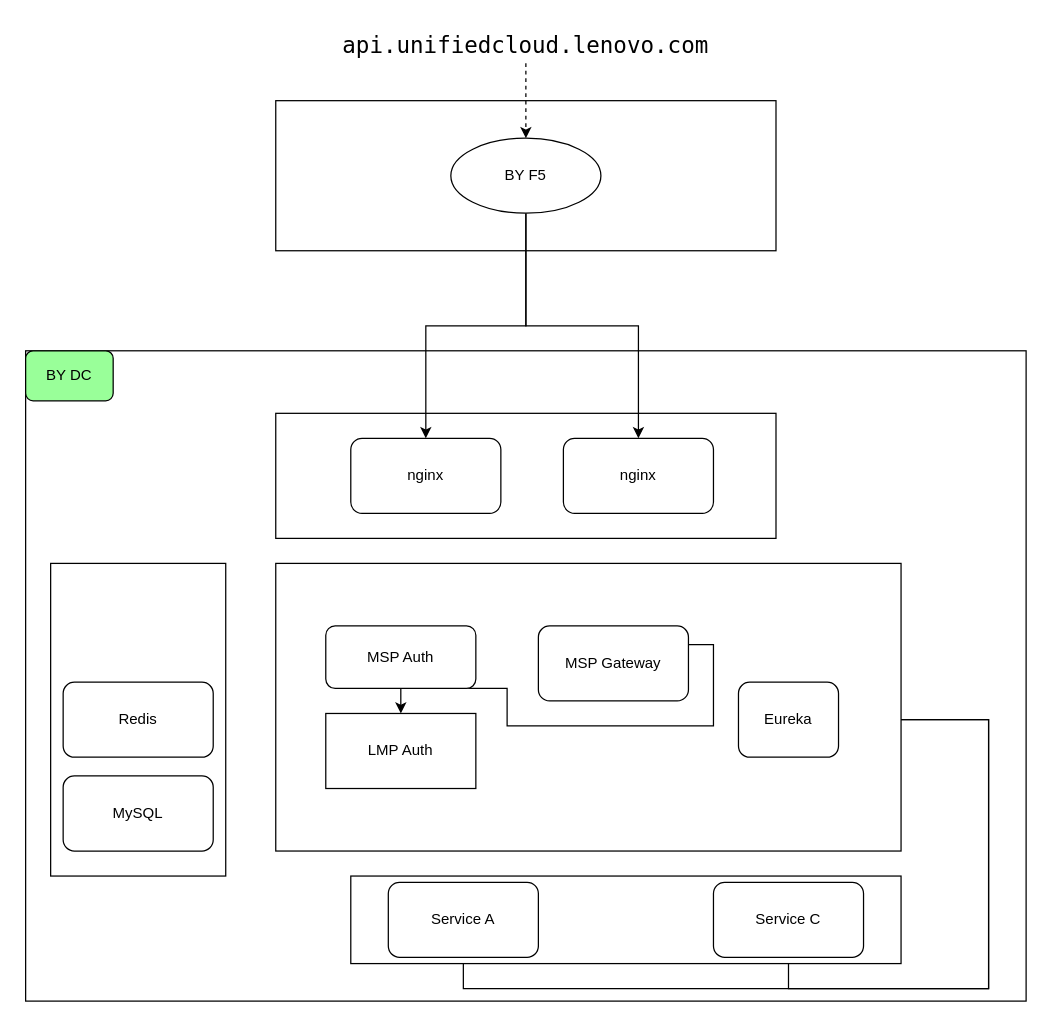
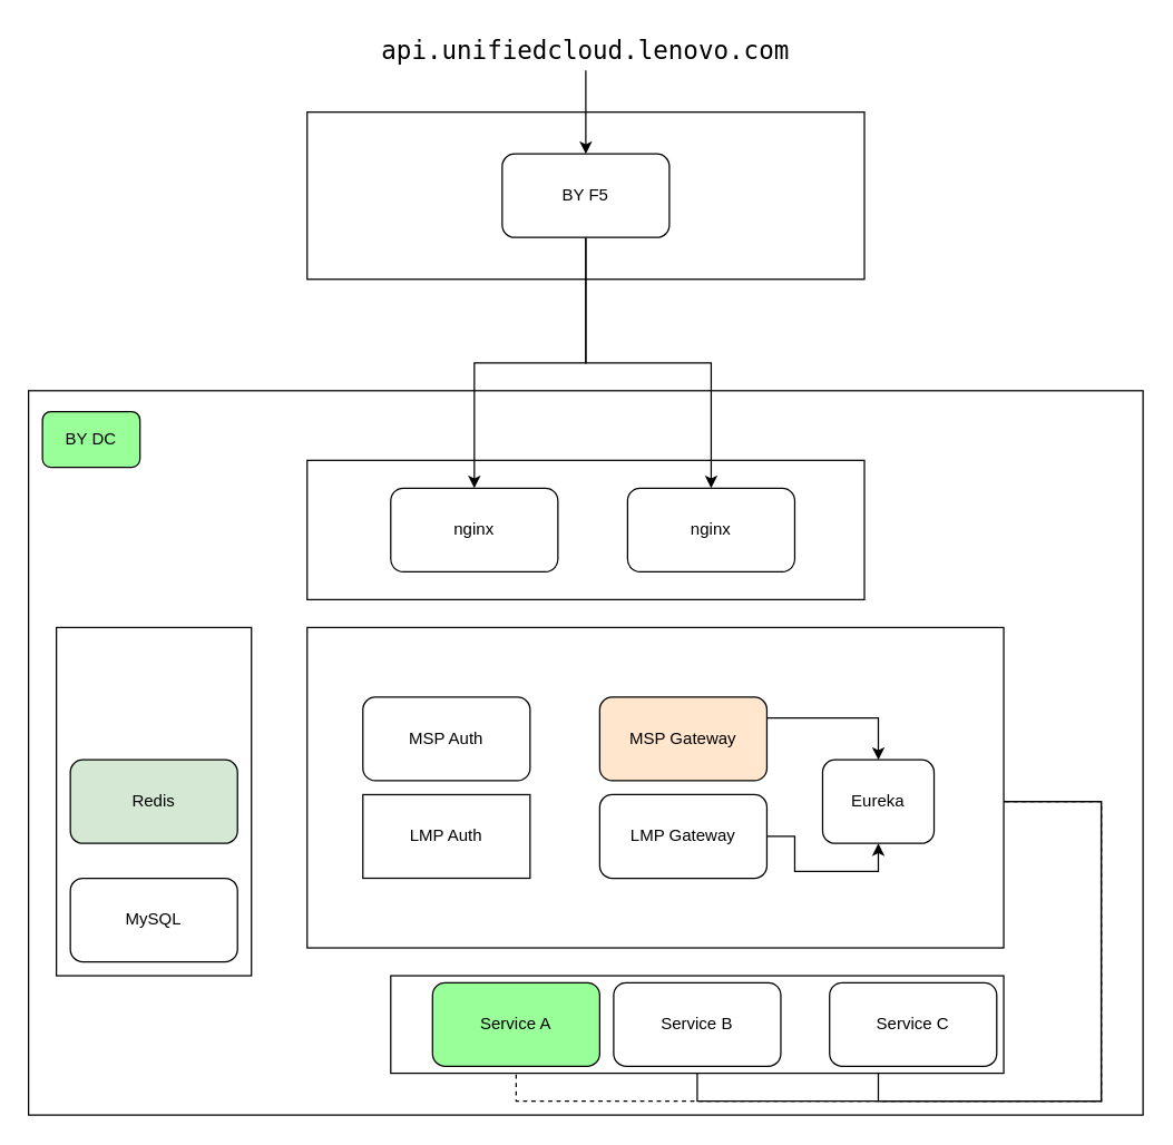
- <mxCell id="9" style="edgeStyle=orthogonalEdgeStyle;rounded=0;orthogonalLoop=1;jettySize=auto;html=1;entryX=0.5;entryY=0;entryDx=0;entryDy=0;dashed=1;" edge="1" parent="1" source="4" target="8"><mxGeometry relative="1" as="geometry" /></mxCell>
+ <mxCell id="9" style="edgeStyle=orthogonalEdgeStyle;rounded=0;orthogonalLoop=1;jettySize=auto;html=1;entryX=0.5;entryY=0;entryDx=0;entryDy=0;" edge="1" parent="1" source="4" target="8"><mxGeometry relative="1" as="geometry" /></mxCell>
- <mxCell id="8" value="BY F5" style="ellipse;whiteSpace=wrap;html=1;" vertex="1" parent="1"><mxGeometry x="360" y="110" width="120" height="60" as="geometry" /></mxCell>
+ <mxCell id="8" value="BY F5" style="rounded=1;whiteSpace=wrap;html=1;" vertex="1" parent="1"><mxGeometry x="360" y="110" width="120" height="60" as="geometry" /></mxCell>
- <mxCell id="12" value="BY DC" style="rounded=1;whiteSpace=wrap;html=1;fillColor=#99FF99;" vertex="1" parent="1"><mxGeometry y="280" width="70" height="40" as="geometry" x="20" /></mxCell>
+ <mxCell id="12" value="BY DC" style="rounded=1;whiteSpace=wrap;html=1;fillColor=#99FF99;" vertex="1" parent="1"><mxGeometry x="30" y="295" width="70" height="40" as="geometry" /></mxCell>
- <mxCell id="32" value="MSP Auth" style="rounded=1;whiteSpace=wrap;html=1;" vertex="1" parent="25"><mxGeometry x="40" y="50" width="120" height="50" as="geometry" /></mxCell>
+ <mxCell id="32" value="MSP Auth" style="rounded=1;whiteSpace=wrap;html=1;" vertex="1" parent="25"><mxGeometry x="40" y="50" width="120" height="60" as="geometry" /></mxCell>
- <mxCell id="29" value="MSP Gateway" style="rounded=1;whiteSpace=wrap;html=1;" vertex="1" parent="25"><mxGeometry x="210" y="50" width="120" height="60" as="geometry" /></mxCell>
+ <mxCell id="29" value="MSP Gateway" style="rounded=1;whiteSpace=wrap;html=1;fillColor=#ffe6cc;" vertex="1" parent="25"><mxGeometry x="210" y="50" width="120" height="60" as="geometry" /></mxCell>
- <mxCell id="18" value="Redis" style="rounded=1;whiteSpace=wrap;html=1;" vertex="1" parent="16"><mxGeometry x="10" y="95" width="120" height="60" as="geometry" /></mxCell>
+ <mxCell id="18" value="Redis" style="rounded=1;whiteSpace=wrap;html=1;fillColor=#d5e8d4;" vertex="1" parent="16"><mxGeometry x="10" y="95" width="120" height="60" as="geometry" /></mxCell>
- <mxCell id="28" style="edgeStyle=orthogonalEdgeStyle;rounded=0;orthogonalLoop=1;jettySize=auto;html=1;exitX=1;exitY=0.25;exitDx=0;exitDy=0;" edge="1" parent="25" source="29" target="33"><mxGeometry relative="1" as="geometry" /></mxCell>
+ <mxCell id="28" style="edgeStyle=orthogonalEdgeStyle;rounded=0;orthogonalLoop=1;jettySize=auto;html=1;entryX=0.5;entryY=0;entryDx=0;entryDy=0;exitX=1;exitY=0.25;exitDx=0;exitDy=0;" edge="1" parent="25" source="29" target="27"><mxGeometry relative="1" as="geometry" /></mxCell>
+ <mxCell id="31" value="LMP Gateway" style="rounded=1;whiteSpace=wrap;html=1;" vertex="1" parent="25"><mxGeometry x="210" y="120" width="120" height="60" as="geometry" /></mxCell>
+ <mxCell id="30" style="edgeStyle=orthogonalEdgeStyle;rounded=0;orthogonalLoop=1;jettySize=auto;html=1;entryX=0.5;entryY=1;entryDx=0;entryDy=0;" edge="1" parent="25" source="31" target="27"><mxGeometry relative="1" as="geometry" /></mxCell>
- <mxCell id="19" value="MySQL" style="rounded=1;whiteSpace=wrap;html=1;" vertex="1" parent="16"><mxGeometry x="10" y="170" width="120" height="60" as="geometry" /></mxCell>
+ <mxCell id="19" value="MySQL" style="rounded=1;whiteSpace=wrap;html=1;" vertex="1" parent="16"><mxGeometry x="10" y="180" width="120" height="60" as="geometry" /></mxCell>
- <mxCell id="22" value="Service A" style="rounded=1;whiteSpace=wrap;html=1;" vertex="1" parent="20"><mxGeometry x="30" y="5" width="120" height="60" as="geometry" /></mxCell>
+ <mxCell id="22" value="Service A" style="rounded=1;whiteSpace=wrap;html=1;fillColor=#99ff99;" vertex="1" parent="20"><mxGeometry x="30" y="5" width="120" height="60" as="geometry" /></mxCell>
+ <mxCell id="23" value="Service B" style="rounded=1;whiteSpace=wrap;html=1;" vertex="1" parent="20"><mxGeometry x="160" y="5" width="120" height="60" as="geometry" /></mxCell>
- <mxCell id="24" value="Service C" style="rounded=1;whiteSpace=wrap;html=1;" vertex="1" parent="20"><mxGeometry x="290" y="5" width="120" height="60" as="geometry" /></mxCell>
+ <mxCell id="24" value="Service C" style="rounded=1;whiteSpace=wrap;html=1;" vertex="1" parent="20"><mxGeometry x="315" y="5" width="120" height="60" as="geometry" /></mxCell>
+ <mxCell id="14" style="edgeStyle=orthogonalEdgeStyle;rounded=0;orthogonalLoop=1;jettySize=auto;html=1;exitX=0.5;exitY=1;exitDx=0;exitDy=0;entryX=1;entryY=0.5;entryDx=0;entryDy=0;" edge="1" parent="1" source="23" target="27"><mxGeometry relative="1" as="geometry"><Array as="points"><mxPoint x="500" y="790" /><mxPoint x="790" y="790" /><mxPoint x="790" y="575" /></Array></mxGeometry></mxCell>
- <mxCell id="13" style="edgeStyle=orthogonalEdgeStyle;rounded=0;orthogonalLoop=1;jettySize=auto;html=1;entryX=1;entryY=0.5;entryDx=0;entryDy=0;" edge="1" parent="1" source="22" target="27"><mxGeometry relative="1" as="geometry"><Array as="points"><mxPoint x="370" y="790" /><mxPoint x="790" y="790" /><mxPoint x="790" y="575" /></Array></mxGeometry></mxCell>
+ <mxCell id="13" style="edgeStyle=orthogonalEdgeStyle;rounded=0;orthogonalLoop=1;jettySize=auto;html=1;entryX=1;entryY=0.5;entryDx=0;entryDy=0;dashed=1;" edge="1" parent="1" source="22" target="27"><mxGeometry relative="1" as="geometry"><Array as="points"><mxPoint x="370" y="790" /><mxPoint x="790" y="790" /><mxPoint x="790" y="575" /></Array></mxGeometry></mxCell>
